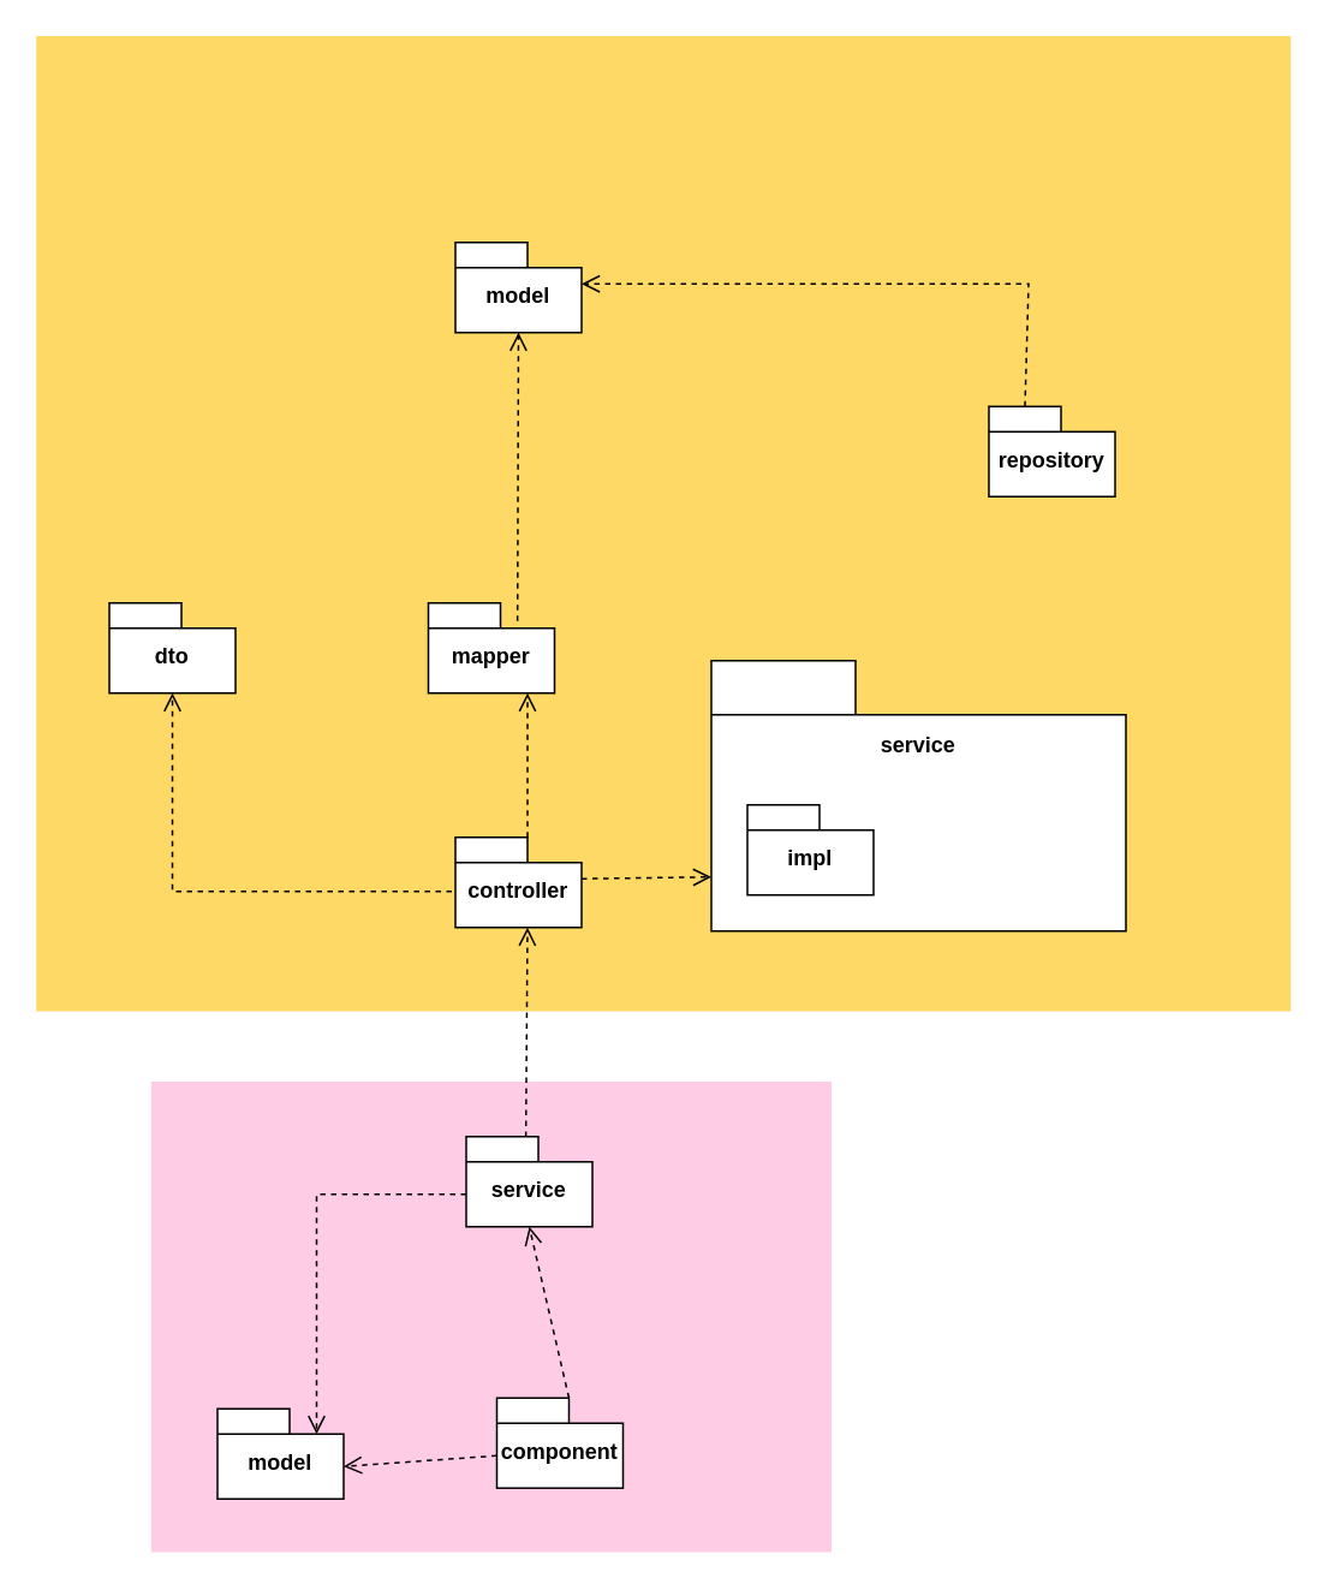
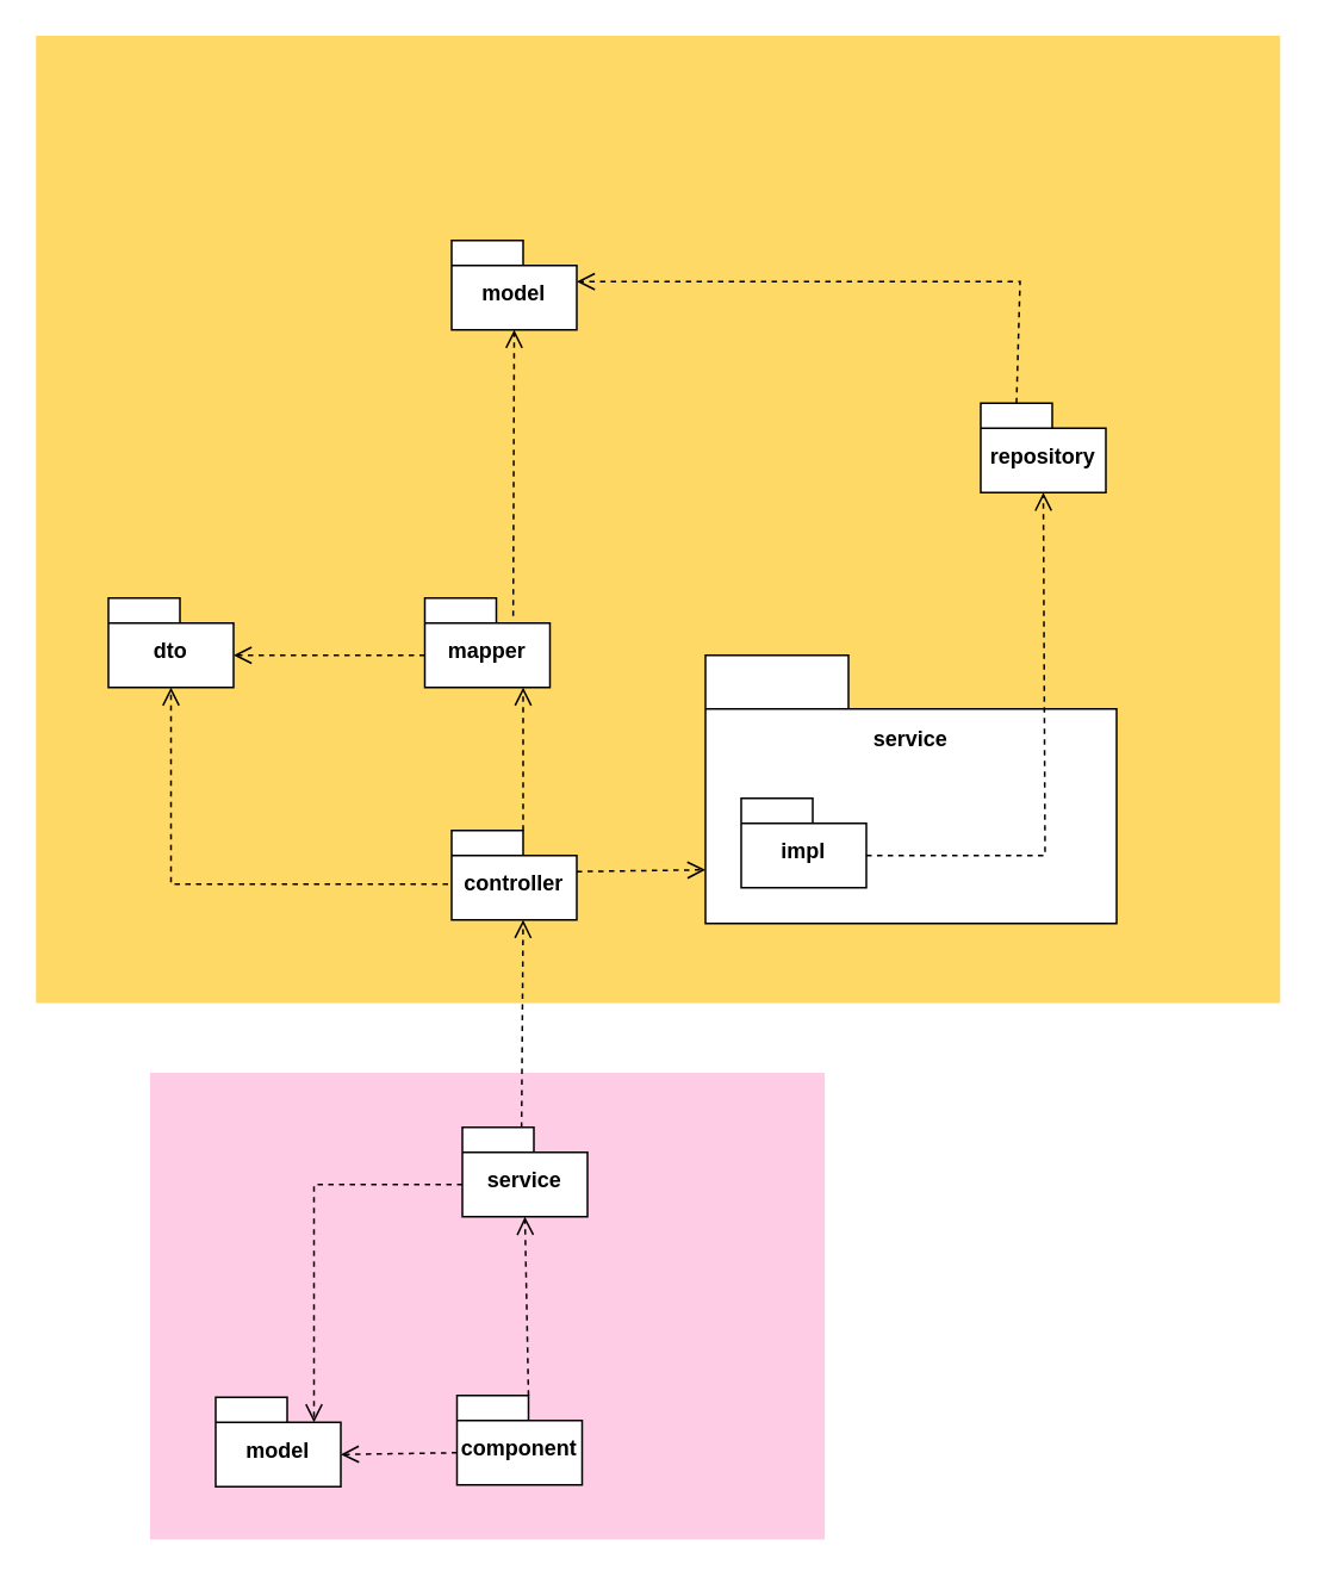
+ <mxCell id="7" value="" style="html=1;verticalAlign=bottom;endArrow=open;dashed=1;endSize=8;curved=0;rounded=0;exitX=0;exitY=0;exitDx=0;exitDy=32;exitPerimeter=0;entryX=0;entryY=0;entryDx=70;entryDy=32;entryPerimeter=0;" edge="1" parent="1" source="6" target="5"><mxGeometry relative="1" as="geometry"><mxPoint x="570" y="244" as="sourcePoint" /><mxPoint x="490" y="244" as="targetPoint" /></mxGeometry></mxCell>
+ <mxCell id="14" value="" style="html=1;verticalAlign=bottom;endArrow=open;dashed=1;endSize=8;curved=0;rounded=0;exitX=0;exitY=0;exitDx=70;exitDy=32;exitPerimeter=0;entryX=0.5;entryY=1;entryDx=0;entryDy=0;entryPerimeter=0;" edge="1" parent="1" source="10" target="3"><mxGeometry relative="1" as="geometry"><mxPoint x="734" y="235" as="sourcePoint" /><mxPoint x="474" y="327" as="targetPoint" /><Array as="points"><mxPoint x="584" y="478" /></Array></mxGeometry></mxCell>
- <mxCell id="22" value="component" style="shape=folder;fontStyle=1;spacingTop=10;tabWidth=40;tabHeight=14;tabPosition=left;html=1;whiteSpace=wrap;" vertex="1" parent="1"><mxGeometry x="275" y="775" width="70" height="50" as="geometry" /></mxCell>
+ <mxCell id="22" value="component" style="shape=folder;fontStyle=1;spacingTop=10;tabWidth=40;tabHeight=14;tabPosition=left;html=1;whiteSpace=wrap;" vertex="1" parent="1"><mxGeometry x="255" y="780" width="70" height="50" as="geometry" /></mxCell>
